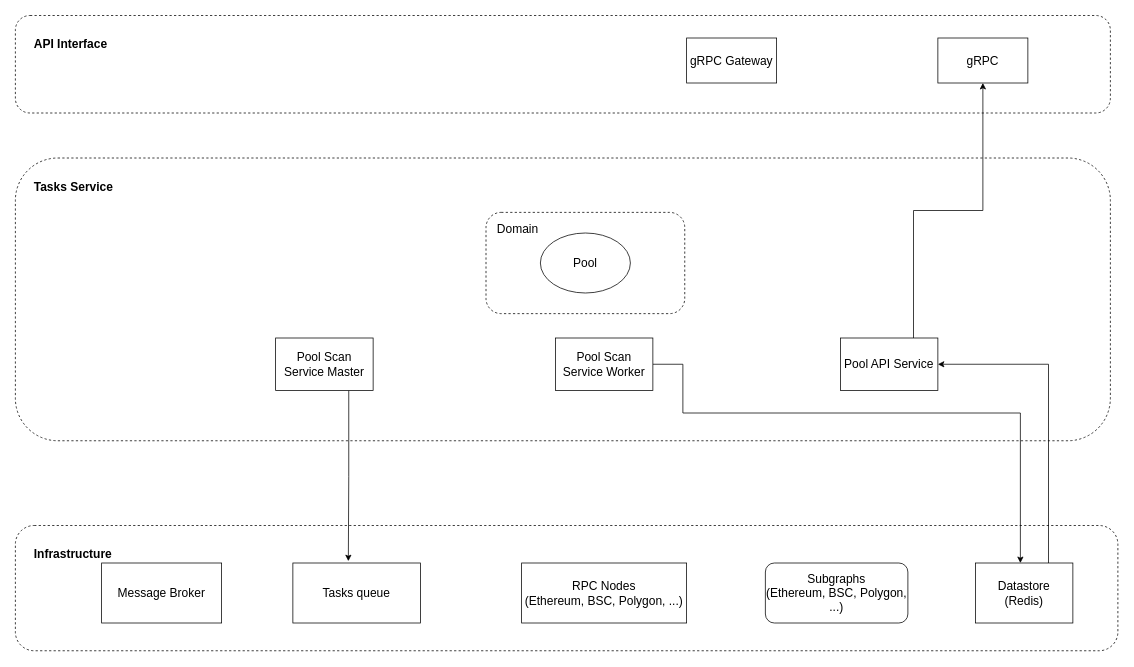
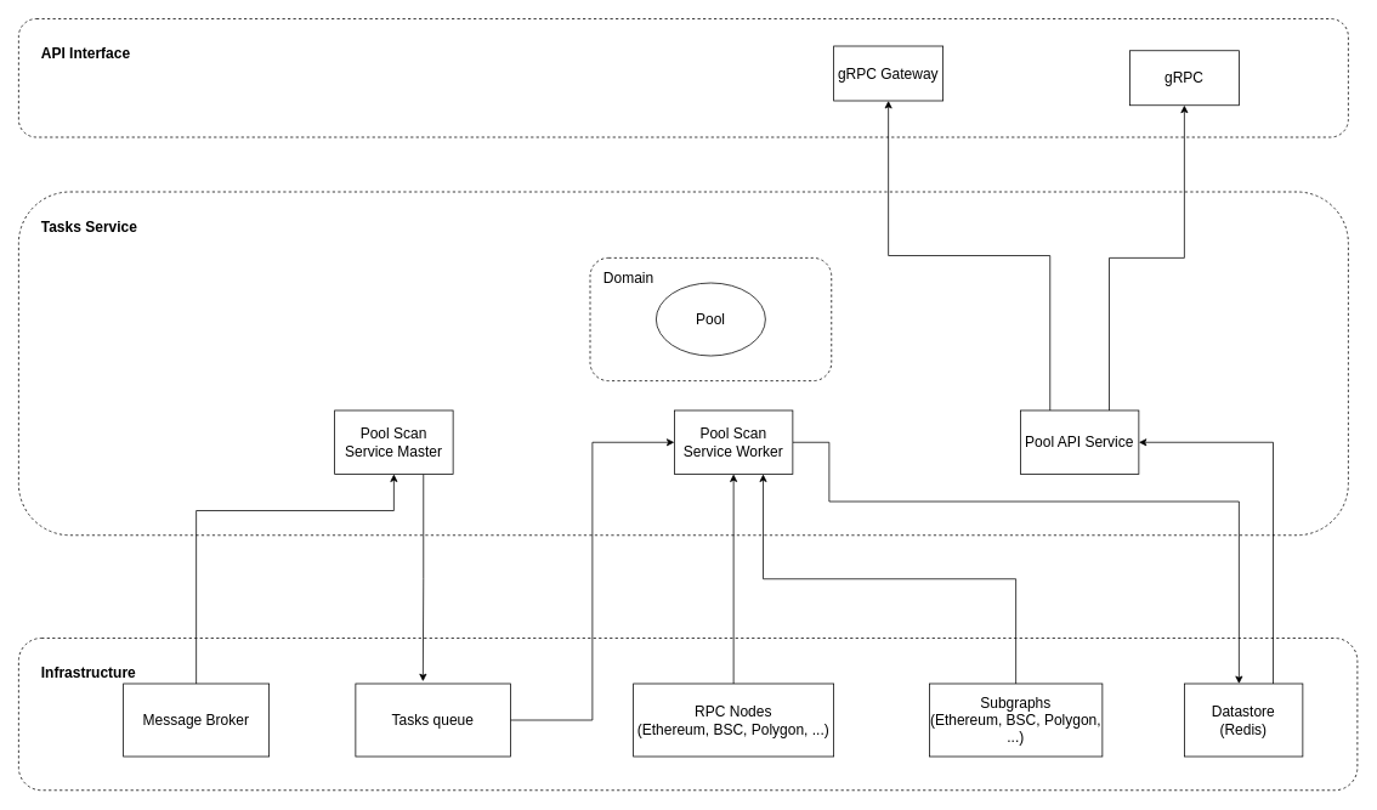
- <mxCell id="23" value="gRPC" style="rounded=0;whiteSpace=wrap;html=1;fontSize=16;" vertex="1" parent="1"><mxGeometry x="1250" y="50" width="120" height="60" as="geometry" /></mxCell>
+ <mxCell id="23" value="gRPC" style="rounded=0;whiteSpace=wrap;html=1;fontSize=16;" vertex="1" parent="1"><mxGeometry x="1240" y="55" width="120" height="60" as="geometry" /></mxCell>
+ <mxCell id="5" style="edgeStyle=orthogonalEdgeStyle;rounded=0;orthogonalLoop=1;jettySize=auto;html=1;exitX=0.25;exitY=0;exitDx=0;exitDy=0;entryX=0.5;entryY=1;entryDx=0;entryDy=0;fontSize=16;" edge="1" parent="1" source="7" target="20"><mxGeometry relative="1" as="geometry" /></mxCell>
+ <mxCell id="16" style="edgeStyle=orthogonalEdgeStyle;rounded=0;orthogonalLoop=1;jettySize=auto;html=1;exitX=1;exitY=0.5;exitDx=0;exitDy=0;entryX=0;entryY=0.5;entryDx=0;entryDy=0;fontSize=16;" edge="1" parent="1" source="17" target="22"><mxGeometry relative="1" as="geometry" /></mxCell>
+ <mxCell id="14" style="edgeStyle=orthogonalEdgeStyle;rounded=0;orthogonalLoop=1;jettySize=auto;html=1;exitX=0.5;exitY=0;exitDx=0;exitDy=0;entryX=0.5;entryY=1;entryDx=0;entryDy=0;fontSize=16;" edge="1" parent="1" source="15" target="22"><mxGeometry relative="1" as="geometry" /></mxCell>
+ <mxCell id="10" style="edgeStyle=orthogonalEdgeStyle;rounded=0;orthogonalLoop=1;jettySize=auto;html=1;exitX=0.5;exitY=0;exitDx=0;exitDy=0;entryX=0.5;entryY=1;entryDx=0;entryDy=0;fontSize=16;" edge="1" parent="1" source="11" target="9"><mxGeometry relative="1" as="geometry"><Array as="points"><mxPoint x="215" y="560" /><mxPoint x="432" y="560" /></Array></mxGeometry></mxCell>
+ <mxCell id="12" style="edgeStyle=orthogonalEdgeStyle;rounded=0;orthogonalLoop=1;jettySize=auto;html=1;exitX=0.5;exitY=0;exitDx=0;exitDy=0;entryX=0.75;entryY=1;entryDx=0;entryDy=0;fontSize=16;" edge="1" parent="1" source="13" target="22"><mxGeometry relative="1" as="geometry" /></mxCell>
- <mxCell id="13" value="Subgraphs&lt;br style=&quot;font-size: 16px;&quot;&gt;(Ethereum, BSC, Polygon, ...)" style="whiteSpace=wrap;html=1;fontSize=16;rounded=1;" parent="1" vertex="1"><mxGeometry x="1020" y="750" width="190" height="80" as="geometry" /></mxCell>
+ <mxCell id="13" value="Subgraphs&lt;br style=&quot;font-size: 16px;&quot;&gt;(Ethereum, BSC, Polygon, ...)" style="rounded=0;whiteSpace=wrap;html=1;fontSize=16;" parent="1" vertex="1"><mxGeometry x="1020" y="750" width="190" height="80" as="geometry" /></mxCell>
